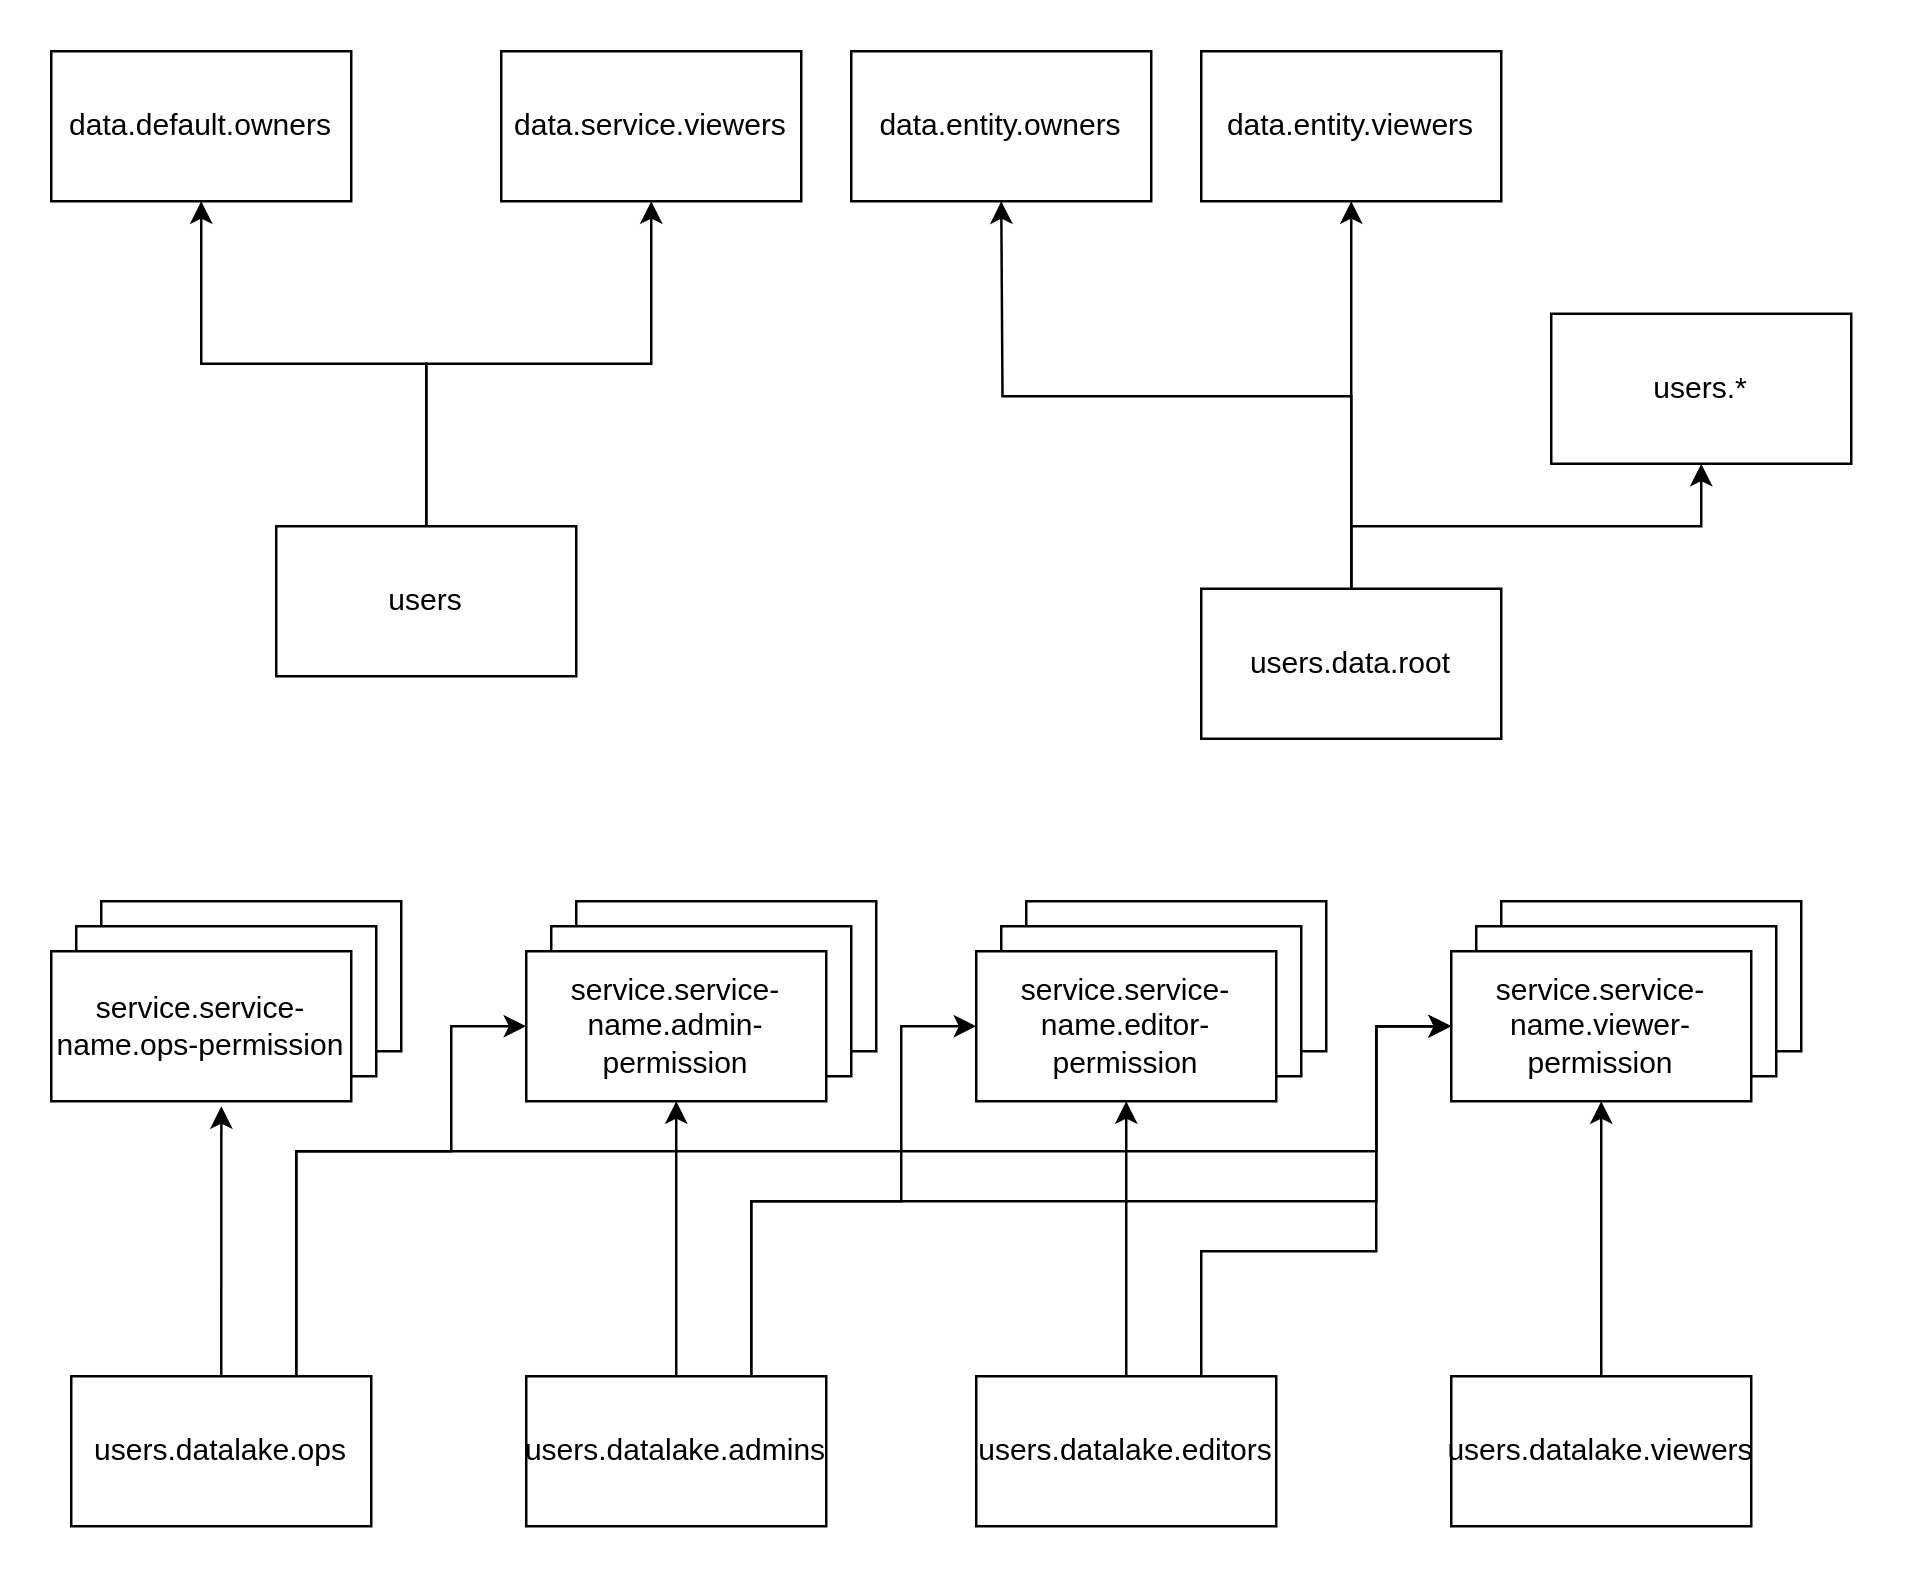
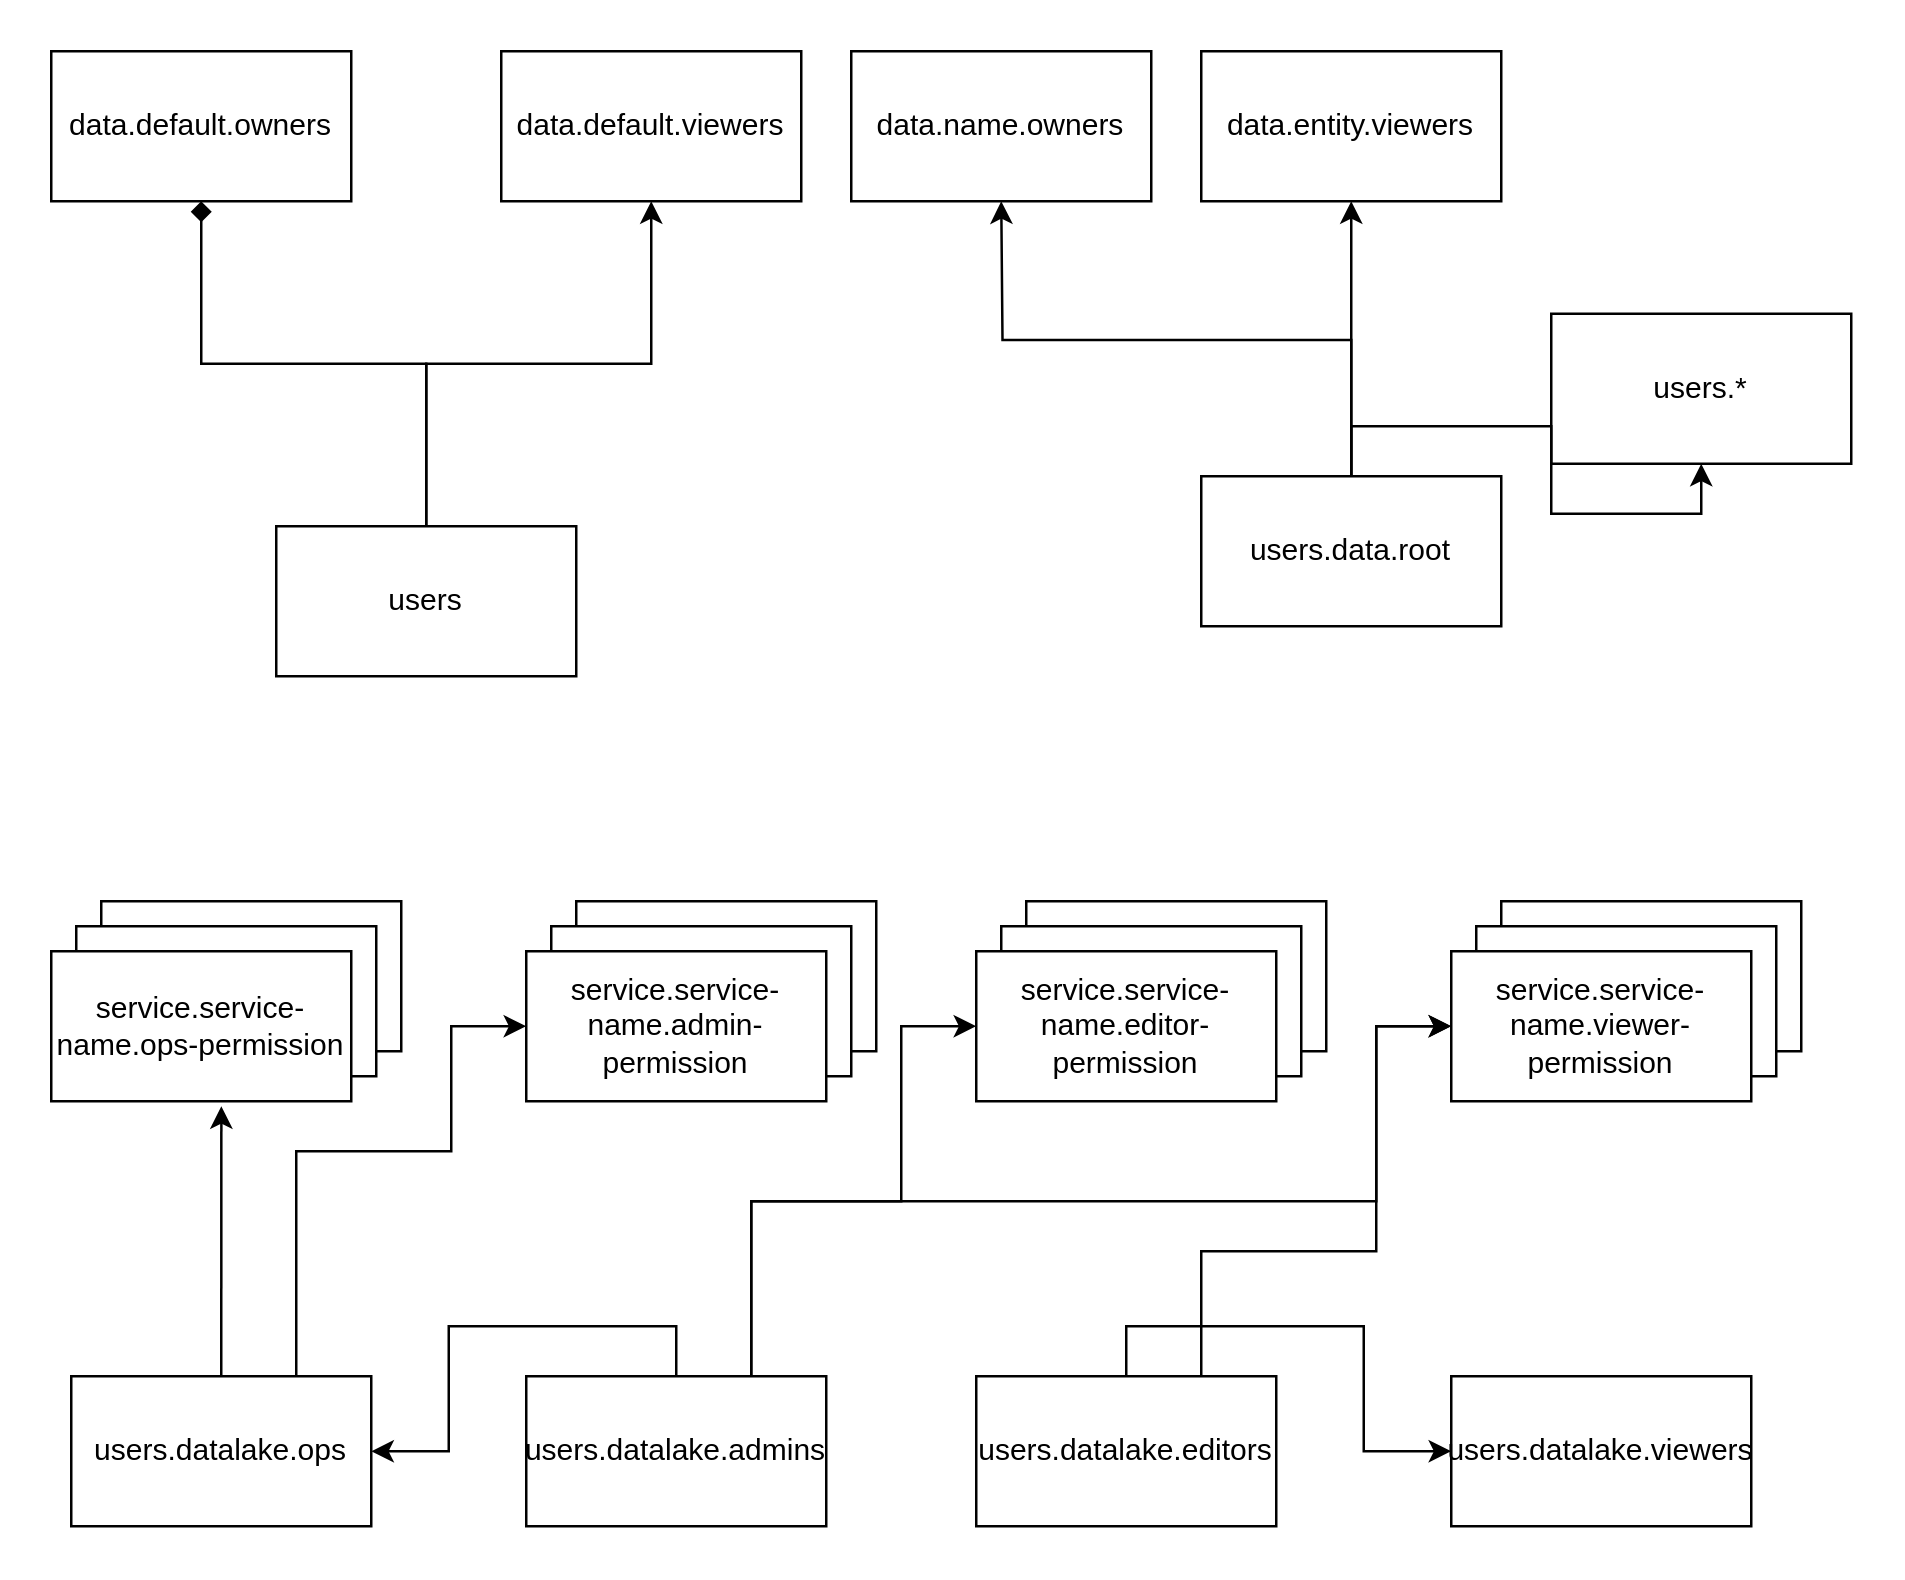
- <mxCell id="3" value="data.service.viewers" style="rounded=0;whiteSpace=wrap;html=1;" vertex="1" parent="1"><mxGeometry x="200" y="20" width="120" height="60" as="geometry" /></mxCell>
+ <mxCell id="3" value="data.default.viewers" style="rounded=0;whiteSpace=wrap;html=1;" vertex="1" parent="1"><mxGeometry x="200" y="20" width="120" height="60" as="geometry" /></mxCell>
- <mxCell id="42" value="data.entity.owners" style="rounded=0;whiteSpace=wrap;html=1;" vertex="1" parent="1"><mxGeometry x="340" y="20" width="120" height="60" as="geometry" /></mxCell>
+ <mxCell id="42" value="data.name.owners" style="rounded=0;whiteSpace=wrap;html=1;" vertex="1" parent="1"><mxGeometry x="340" y="20" width="120" height="60" as="geometry" /></mxCell>
- <mxCell id="4" style="edgeStyle=orthogonalEdgeStyle;rounded=0;orthogonalLoop=1;jettySize=auto;html=1;exitX=0.5;exitY=0;exitDx=0;exitDy=0;entryX=0.5;entryY=1;entryDx=0;entryDy=0;" edge="1" parent="1" source="6" target="2"><mxGeometry relative="1" as="geometry" /></mxCell>
+ <mxCell id="4" style="edgeStyle=orthogonalEdgeStyle;rounded=0;orthogonalLoop=1;jettySize=auto;html=1;exitX=0.5;exitY=0;exitDx=0;exitDy=0;entryX=0.5;entryY=1;entryDx=0;entryDy=0;endArrow=diamond;" edge="1" parent="1" source="6" target="2"><mxGeometry relative="1" as="geometry" /></mxCell>
- <mxCell id="41" value="users.data.root" style="rounded=0;whiteSpace=wrap;html=1;" vertex="1" parent="1"><mxGeometry x="480" y="235" width="120" height="60" as="geometry" /></mxCell>
+ <mxCell id="41" value="users.data.root" style="rounded=0;whiteSpace=wrap;html=1;" vertex="1" parent="1"><mxGeometry x="480" y="190" width="120" height="60" as="geometry" /></mxCell>
- <mxCell id="27" style="edgeStyle=orthogonalEdgeStyle;rounded=0;orthogonalLoop=1;jettySize=auto;html=1;exitX=0.75;exitY=0;exitDx=0;exitDy=0;entryX=0;entryY=0.5;entryDx=0;entryDy=0;" edge="1" parent="1" source="28" target="22"><mxGeometry relative="1" as="geometry"><Array as="points"><mxPoint x="118" y="460" /><mxPoint x="550" y="460" /><mxPoint x="550" y="410" /></Array></mxGeometry></mxCell>
- <mxCell id="29" style="edgeStyle=orthogonalEdgeStyle;rounded=0;orthogonalLoop=1;jettySize=auto;html=1;exitX=0.5;exitY=0;exitDx=0;exitDy=0;entryX=0.5;entryY=1;entryDx=0;entryDy=0;" edge="1" parent="1" source="32" target="14"><mxGeometry relative="1" as="geometry" /></mxCell>
+ <mxCell id="29" style="edgeStyle=orthogonalEdgeStyle;rounded=0;orthogonalLoop=1;jettySize=auto;html=1;exitX=0.5;exitY=0;exitDx=0;exitDy=0;" edge="1" parent="1" source="32" target="28"><mxGeometry relative="1" as="geometry" /></mxCell>
- <mxCell id="36" style="edgeStyle=orthogonalEdgeStyle;rounded=0;orthogonalLoop=1;jettySize=auto;html=1;exitX=0.5;exitY=0;exitDx=0;exitDy=0;entryX=0.5;entryY=1;entryDx=0;entryDy=0;" edge="1" parent="1" source="37" target="22"><mxGeometry relative="1" as="geometry" /></mxCell>
- <mxCell id="33" style="edgeStyle=orthogonalEdgeStyle;rounded=0;orthogonalLoop=1;jettySize=auto;html=1;exitX=0.5;exitY=0;exitDx=0;exitDy=0;entryX=0.5;entryY=1;entryDx=0;entryDy=0;" edge="1" parent="1" source="35" target="18"><mxGeometry relative="1" as="geometry" /></mxCell>
+ <mxCell id="33" style="edgeStyle=orthogonalEdgeStyle;rounded=0;orthogonalLoop=1;jettySize=auto;html=1;exitX=0.5;exitY=0;exitDx=0;exitDy=0;" edge="1" parent="1" source="35" target="37"><mxGeometry relative="1" as="geometry" /></mxCell>
